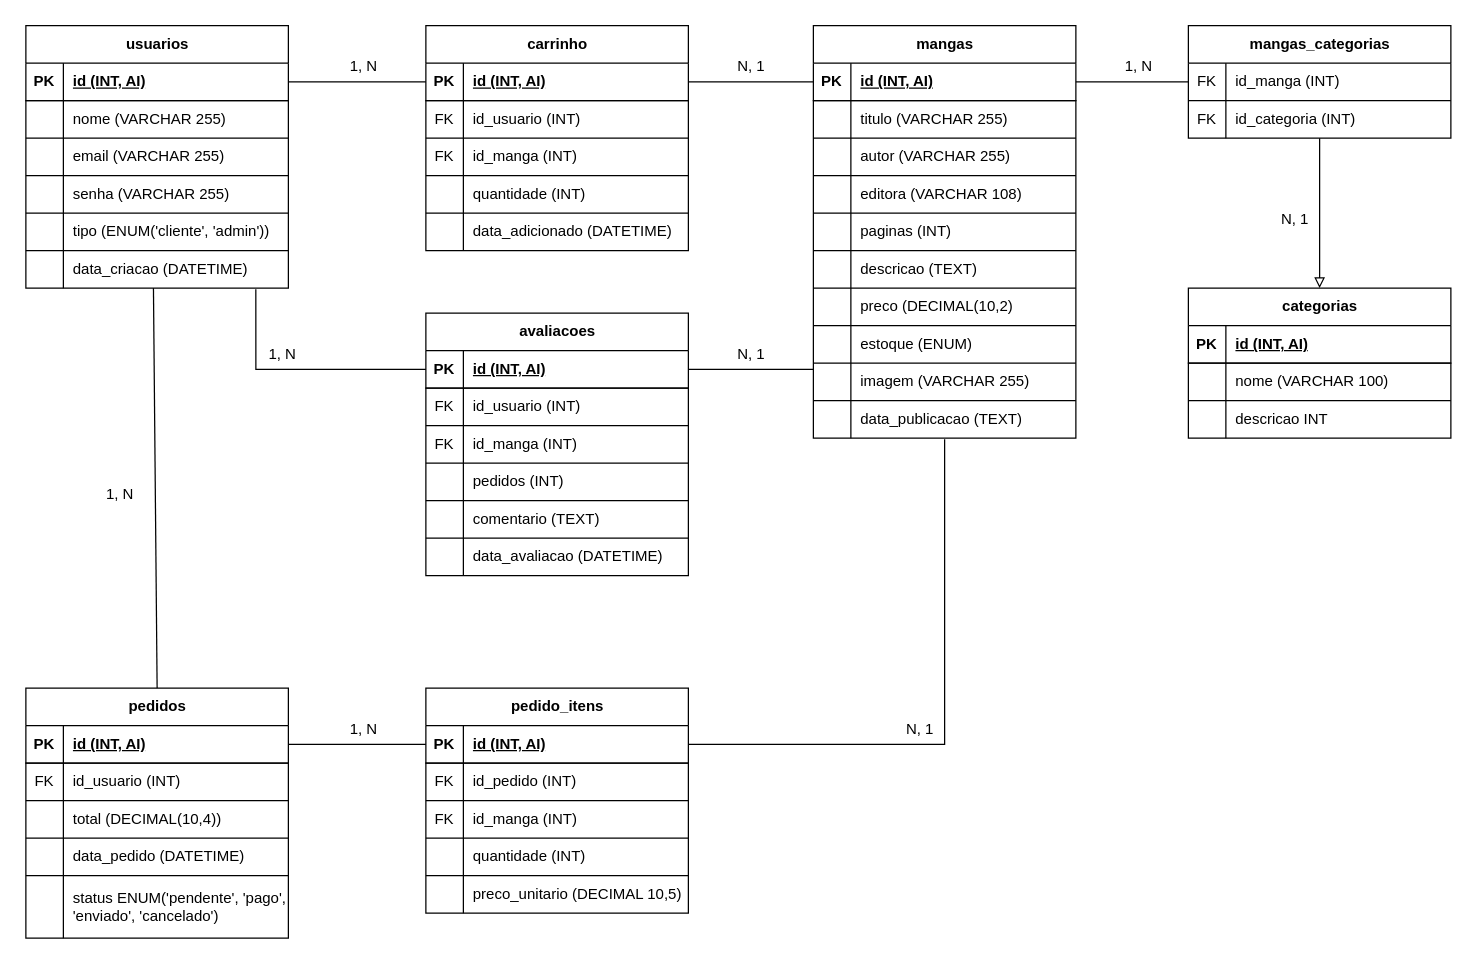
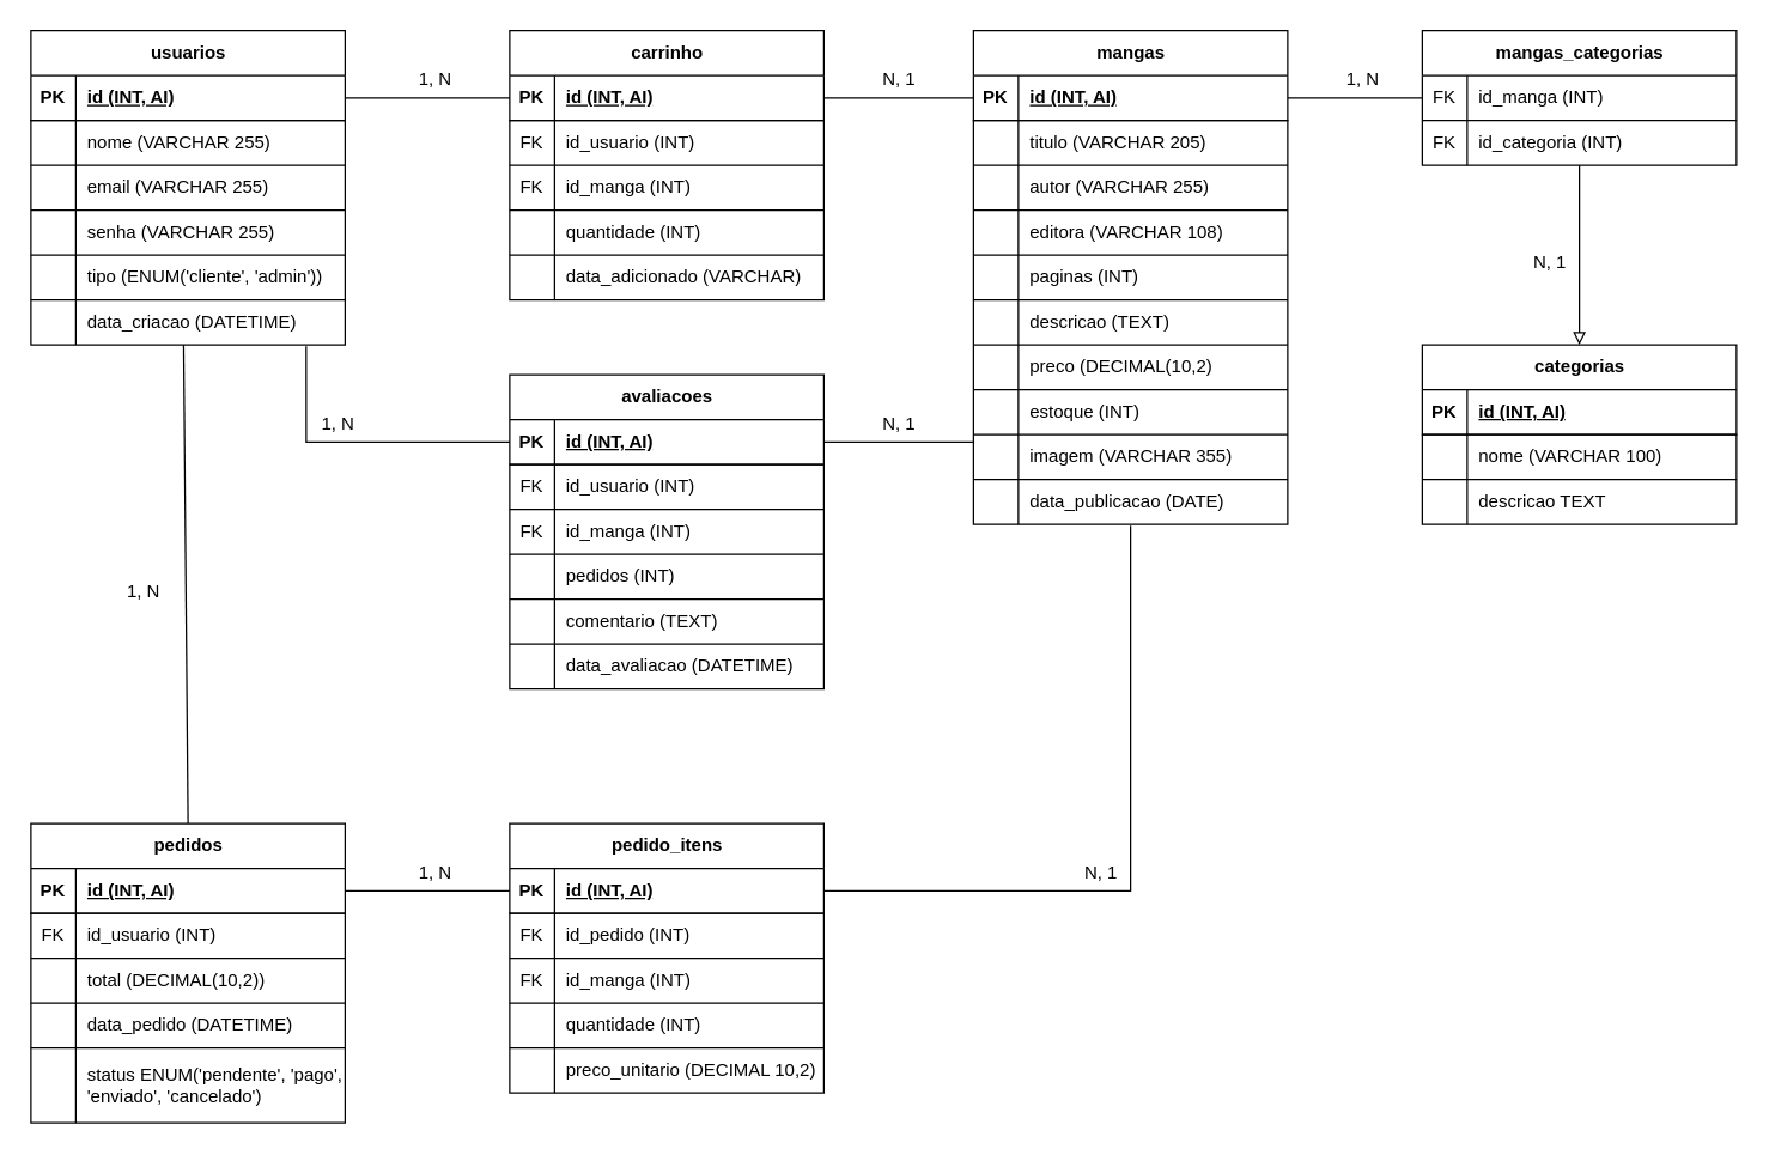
- <mxCell id="28" value="titulo (VARCHAR 255)" style="shape=partialRectangle;connectable=0;fillColor=none;top=0;left=0;bottom=0;right=0;align=left;spacingLeft=6;overflow=hidden;whiteSpace=wrap;html=1;" vertex="1" parent="26"><mxGeometry x="30" width="180" height="30" as="geometry"><mxRectangle width="180" height="30" as="alternateBounds" /></mxGeometry></mxCell>
+ <mxCell id="28" value="titulo (VARCHAR 205)" style="shape=partialRectangle;connectable=0;fillColor=none;top=0;left=0;bottom=0;right=0;align=left;spacingLeft=6;overflow=hidden;whiteSpace=wrap;html=1;" vertex="1" parent="26"><mxGeometry x="30" width="180" height="30" as="geometry"><mxRectangle width="180" height="30" as="alternateBounds" /></mxGeometry></mxCell>
- <mxCell id="68" value="data_adicionado (DATETIME)" style="shape=partialRectangle;connectable=0;fillColor=none;top=0;left=0;bottom=0;right=0;align=left;spacingLeft=6;overflow=hidden;whiteSpace=wrap;html=1;" vertex="1" parent="66"><mxGeometry x="30" width="180" height="30" as="geometry"><mxRectangle width="180" height="30" as="alternateBounds" /></mxGeometry></mxCell>
+ <mxCell id="68" value="data_adicionado (VARCHAR)" style="shape=partialRectangle;connectable=0;fillColor=none;top=0;left=0;bottom=0;right=0;align=left;spacingLeft=6;overflow=hidden;whiteSpace=wrap;html=1;" vertex="1" parent="66"><mxGeometry x="30" width="180" height="30" as="geometry"><mxRectangle width="180" height="30" as="alternateBounds" /></mxGeometry></mxCell>
- <mxCell id="46" value="estoque (ENUM)" style="shape=partialRectangle;connectable=0;fillColor=none;top=0;left=0;bottom=0;right=0;align=left;spacingLeft=6;overflow=hidden;whiteSpace=wrap;html=1;" vertex="1" parent="44"><mxGeometry x="30" width="180" height="30" as="geometry"><mxRectangle width="180" height="30" as="alternateBounds" /></mxGeometry></mxCell>
+ <mxCell id="46" value="estoque (INT)" style="shape=partialRectangle;connectable=0;fillColor=none;top=0;left=0;bottom=0;right=0;align=left;spacingLeft=6;overflow=hidden;whiteSpace=wrap;html=1;" vertex="1" parent="44"><mxGeometry x="30" width="180" height="30" as="geometry"><mxRectangle width="180" height="30" as="alternateBounds" /></mxGeometry></mxCell>
- <mxCell id="49" value="imagem (VARCHAR 255)" style="shape=partialRectangle;connectable=0;fillColor=none;top=0;left=0;bottom=0;right=0;align=left;spacingLeft=6;overflow=hidden;whiteSpace=wrap;html=1;" vertex="1" parent="47"><mxGeometry x="30" width="180" height="30" as="geometry"><mxRectangle width="180" height="30" as="alternateBounds" /></mxGeometry></mxCell>
+ <mxCell id="49" value="imagem (VARCHAR 355)" style="shape=partialRectangle;connectable=0;fillColor=none;top=0;left=0;bottom=0;right=0;align=left;spacingLeft=6;overflow=hidden;whiteSpace=wrap;html=1;" vertex="1" parent="47"><mxGeometry x="30" width="180" height="30" as="geometry"><mxRectangle width="180" height="30" as="alternateBounds" /></mxGeometry></mxCell>
- <mxCell id="52" value="data_publicacao (TEXT)" style="shape=partialRectangle;connectable=0;fillColor=none;top=0;left=0;bottom=0;right=0;align=left;spacingLeft=6;overflow=hidden;whiteSpace=wrap;html=1;" vertex="1" parent="50"><mxGeometry x="30" width="180" height="30" as="geometry"><mxRectangle width="180" height="30" as="alternateBounds" /></mxGeometry></mxCell>
+ <mxCell id="52" value="data_publicacao (DATE)" style="shape=partialRectangle;connectable=0;fillColor=none;top=0;left=0;bottom=0;right=0;align=left;spacingLeft=6;overflow=hidden;whiteSpace=wrap;html=1;" vertex="1" parent="50"><mxGeometry x="30" width="180" height="30" as="geometry"><mxRectangle width="180" height="30" as="alternateBounds" /></mxGeometry></mxCell>
- <mxCell id="110" value="descricao INT" style="shape=partialRectangle;connectable=0;fillColor=none;top=0;left=0;bottom=0;right=0;align=left;spacingLeft=6;overflow=hidden;whiteSpace=wrap;html=1;" vertex="1" parent="108"><mxGeometry x="30" width="180" height="30" as="geometry"><mxRectangle width="180" height="30" as="alternateBounds" /></mxGeometry></mxCell>
+ <mxCell id="110" value="descricao TEXT" style="shape=partialRectangle;connectable=0;fillColor=none;top=0;left=0;bottom=0;right=0;align=left;spacingLeft=6;overflow=hidden;whiteSpace=wrap;html=1;" vertex="1" parent="108"><mxGeometry x="30" width="180" height="30" as="geometry"><mxRectangle width="180" height="30" as="alternateBounds" /></mxGeometry></mxCell>
- <mxCell id="78" value="total (DECIMAL(10,4))" style="shape=partialRectangle;connectable=0;fillColor=none;top=0;left=0;bottom=0;right=0;align=left;spacingLeft=6;overflow=hidden;whiteSpace=wrap;html=1;" vertex="1" parent="76"><mxGeometry x="30" width="180" height="30" as="geometry"><mxRectangle width="180" height="30" as="alternateBounds" /></mxGeometry></mxCell>
+ <mxCell id="78" value="total (DECIMAL(10,2))" style="shape=partialRectangle;connectable=0;fillColor=none;top=0;left=0;bottom=0;right=0;align=left;spacingLeft=6;overflow=hidden;whiteSpace=wrap;html=1;" vertex="1" parent="76"><mxGeometry x="30" width="180" height="30" as="geometry"><mxRectangle width="180" height="30" as="alternateBounds" /></mxGeometry></mxCell>
- <mxCell id="100" value="preco_unitario (DECIMAL 10,5)" style="shape=partialRectangle;connectable=0;fillColor=none;top=0;left=0;bottom=0;right=0;align=left;spacingLeft=6;overflow=hidden;whiteSpace=wrap;html=1;" vertex="1" parent="98"><mxGeometry x="30" width="180" height="30" as="geometry"><mxRectangle width="180" height="30" as="alternateBounds" /></mxGeometry></mxCell>
+ <mxCell id="100" value="preco_unitario (DECIMAL 10,2)" style="shape=partialRectangle;connectable=0;fillColor=none;top=0;left=0;bottom=0;right=0;align=left;spacingLeft=6;overflow=hidden;whiteSpace=wrap;html=1;" vertex="1" parent="98"><mxGeometry x="30" width="180" height="30" as="geometry"><mxRectangle width="180" height="30" as="alternateBounds" /></mxGeometry></mxCell>
